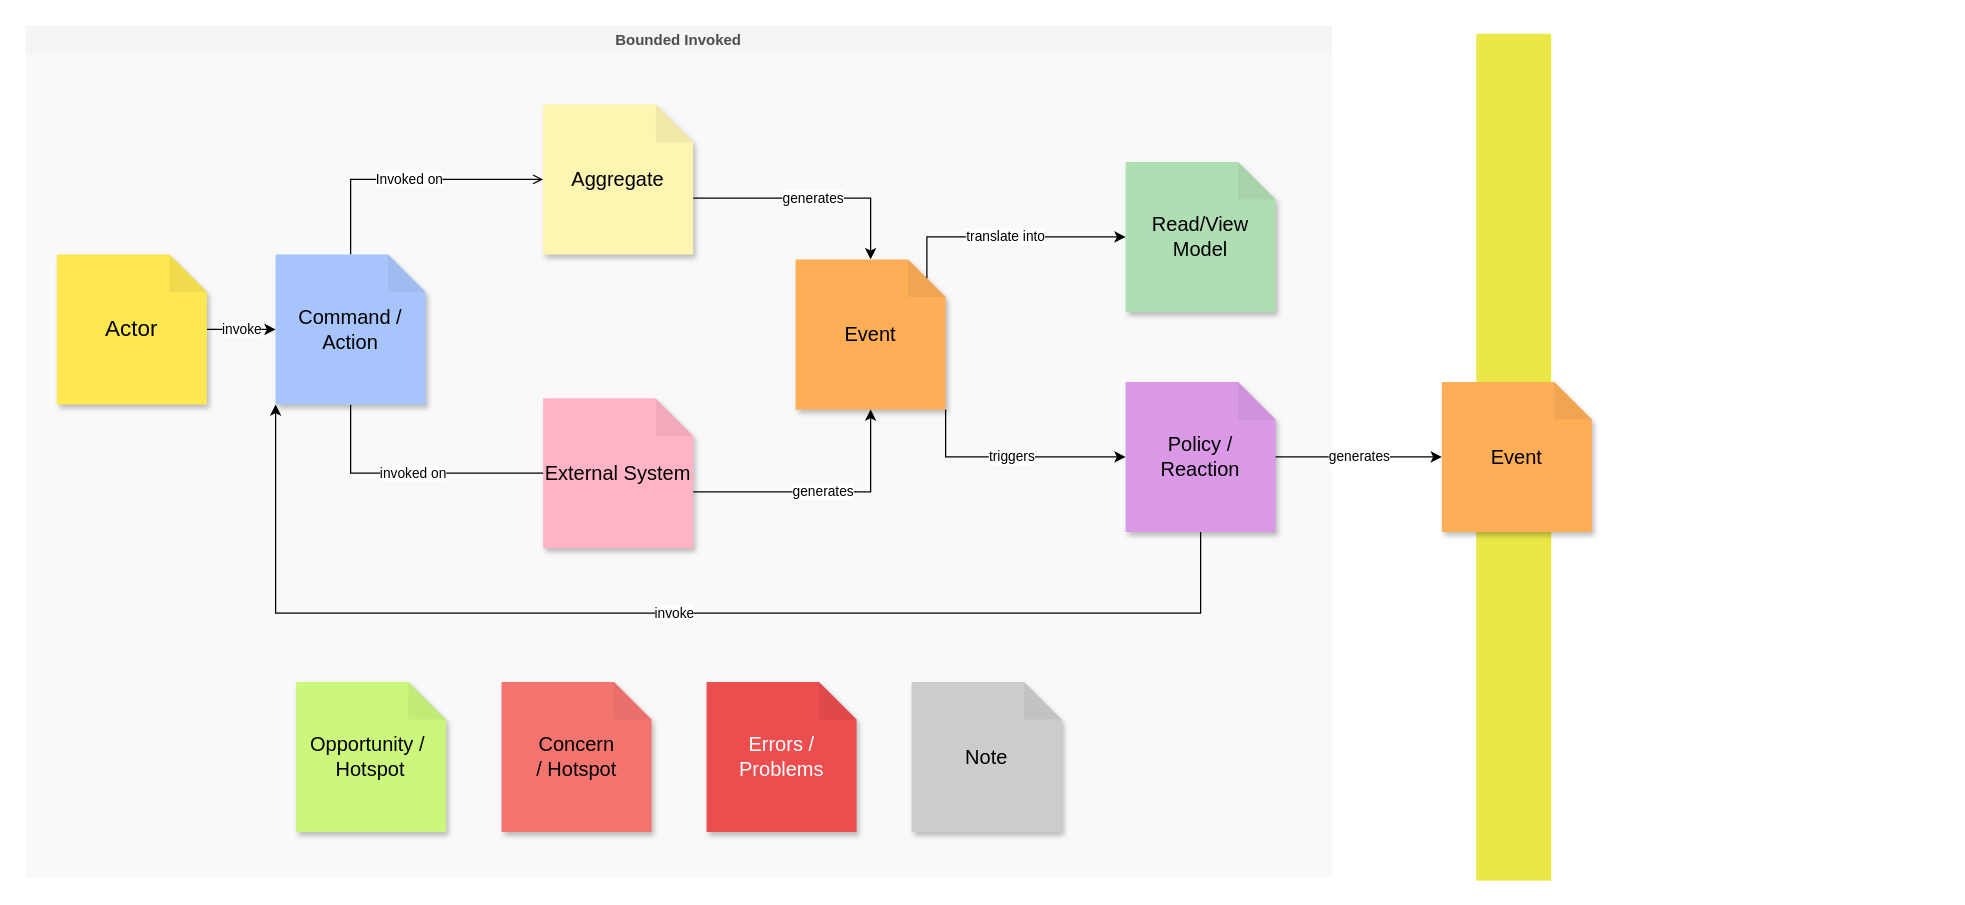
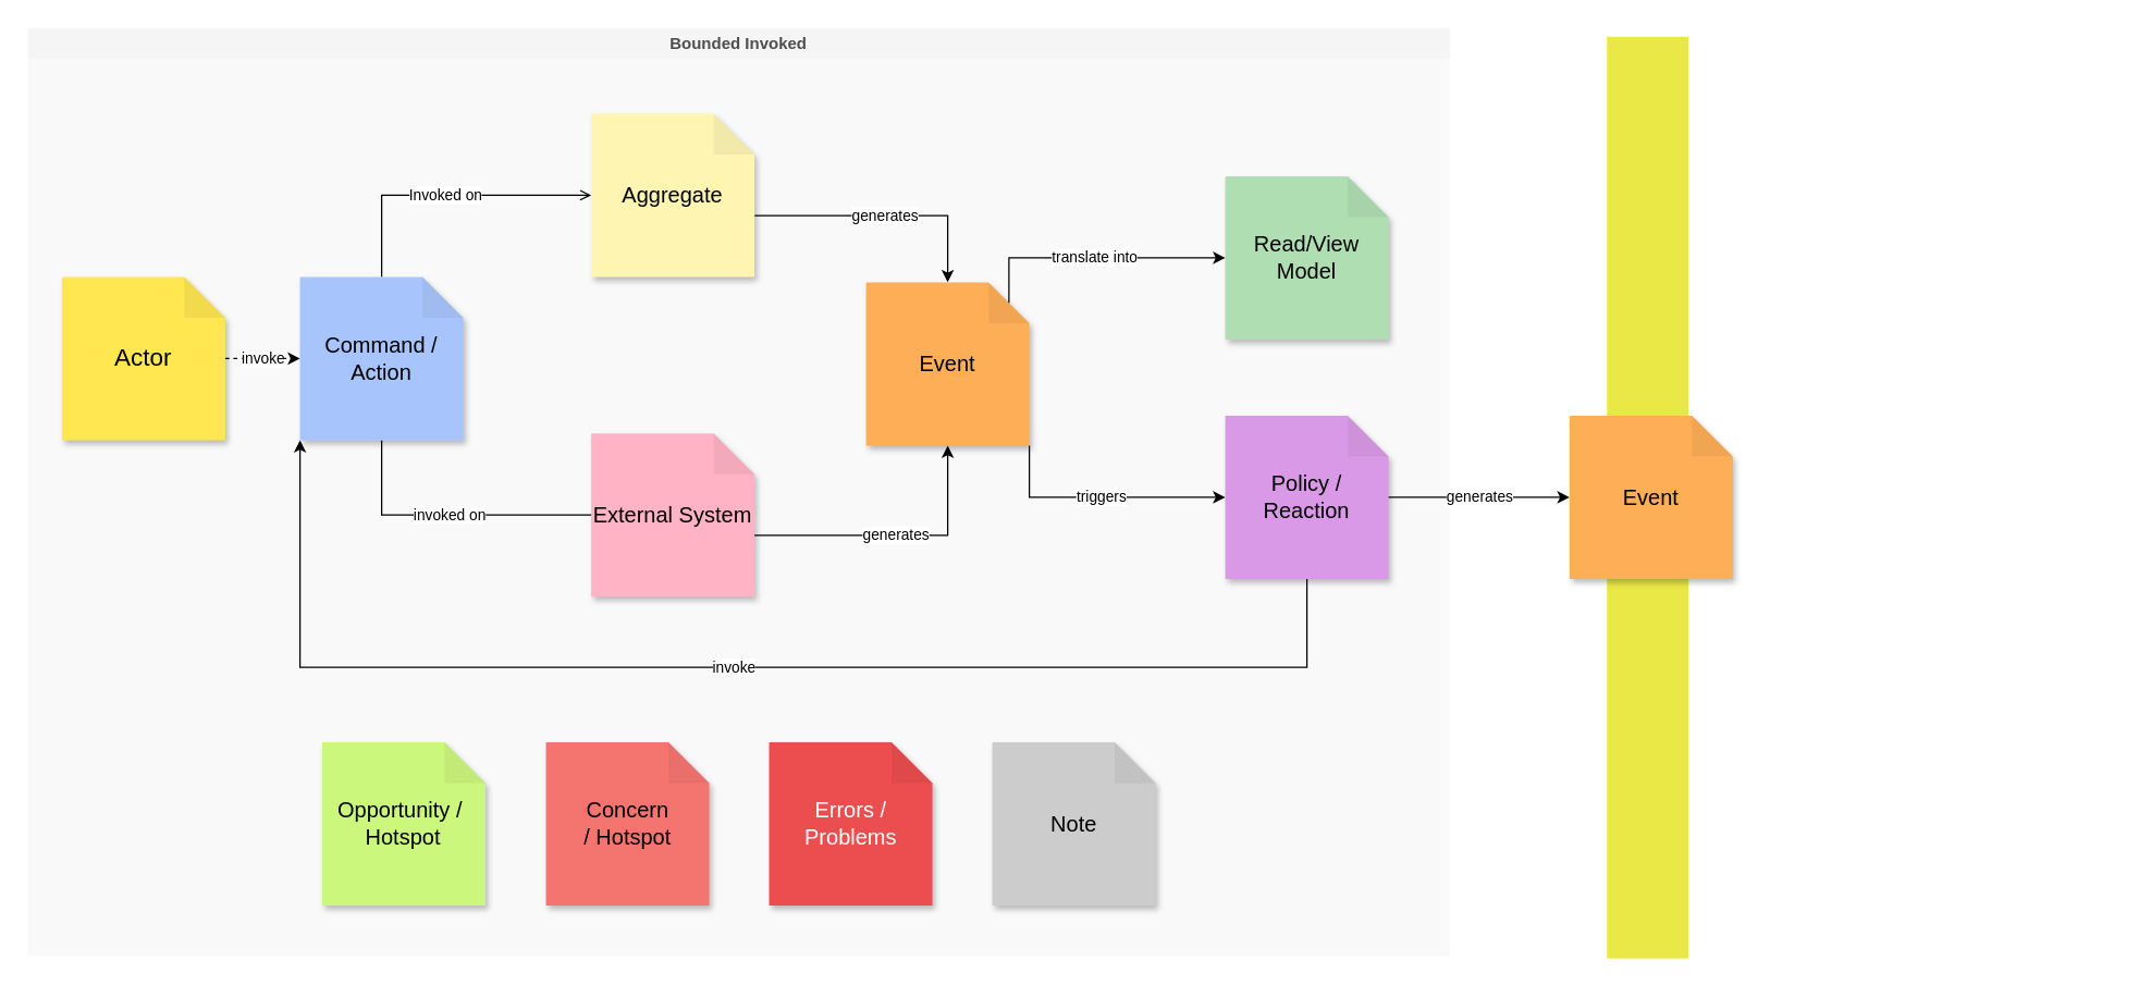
- <mxCell id="19" value="invoke" style="edgeStyle=orthogonalEdgeStyle;rounded=0;orthogonalLoop=1;jettySize=auto;html=1;" edge="1" parent="2" source="20" target="14"><mxGeometry relative="1" as="geometry" /></mxCell>
+ <mxCell id="19" value="invoke" style="edgeStyle=orthogonalEdgeStyle;rounded=0;orthogonalLoop=1;jettySize=auto;html=1;dashed=1;" edge="1" parent="2" source="20" target="14"><mxGeometry relative="1" as="geometry" /></mxCell>
